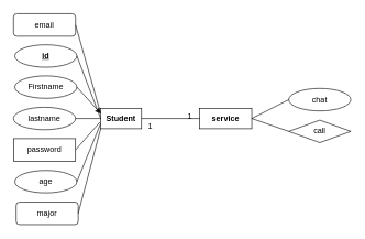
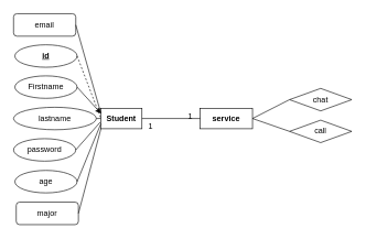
- <mxCell id="22" value="" style="endArrow=none;html=1;rounded=0;strokeColor=default;entryX=0;entryY=0.5;entryDx=0;entryDy=0;exitX=1;exitY=0.5;exitDx=0;exitDy=0;" edge="1" parent="1" source="7" target="2"><mxGeometry width="50" height="50" relative="1" as="geometry"><mxPoint x="222" y="233" as="sourcePoint" /><mxPoint x="184" y="64" as="targetPoint" /></mxGeometry></mxCell>
+ <mxCell id="22" value="" style="endArrow=none;html=1;rounded=0;strokeColor=default;entryX=0;entryY=0.5;entryDx=0;entryDy=0;exitX=1;exitY=0.5;exitDx=0;exitDy=0;dashed=1;" edge="1" parent="1" source="7" target="2"><mxGeometry width="50" height="50" relative="1" as="geometry"><mxPoint x="222" y="233" as="sourcePoint" /><mxPoint x="184" y="64" as="targetPoint" /></mxGeometry></mxCell>
- <mxCell id="12" value="chat" style="ellipse;whiteSpace=wrap;html=1;" vertex="1" parent="1"><mxGeometry x="437" y="133" width="94" height="34" as="geometry" /></mxCell>
+ <mxCell id="12" value="chat" style="rhombus;whiteSpace=wrap;html=1;" vertex="1" parent="1"><mxGeometry x="437" y="133" width="94" height="34" as="geometry" /></mxCell>
- <mxCell id="3" value="lastname" style="ellipse;whiteSpace=wrap;html=1;" vertex="1" parent="1"><mxGeometry x="20" y="161.5" width="94" height="34" as="geometry" /></mxCell>
+ <mxCell id="3" value="lastname" style="ellipse;whiteSpace=wrap;html=1;" vertex="1" parent="1"><mxGeometry x="20" y="161.5" width="125" height="34" as="geometry" /></mxCell>
- <mxCell id="5" value="password" style="whiteSpace=wrap;html=1;rounded=0;" vertex="1" parent="1"><mxGeometry x="20" y="209" width="94" height="34" as="geometry" /></mxCell>
+ <mxCell id="5" value="password" style="ellipse;whiteSpace=wrap;html=1;" vertex="1" parent="1"><mxGeometry x="20" y="209" width="94" height="34" as="geometry" /></mxCell>
